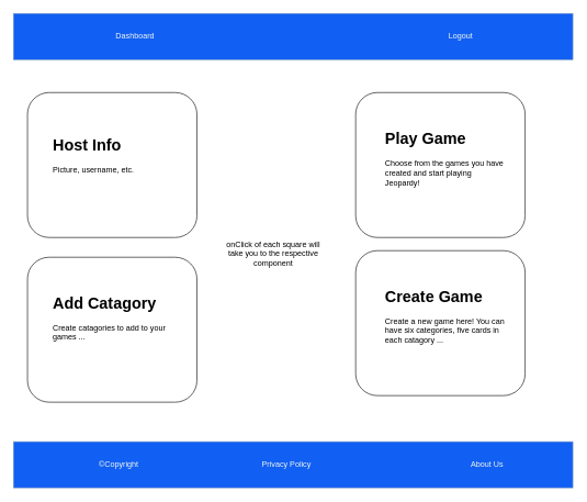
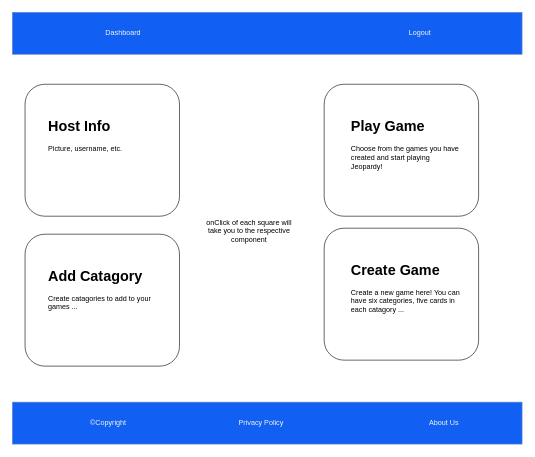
- <mxCell id="17" value="&lt;h1&gt;Host Info&lt;/h1&gt;&lt;p&gt;Picture, username, etc.&lt;/p&gt;" style="text;html=1;strokeColor=none;fillColor=none;spacing=5;spacingTop=-20;whiteSpace=wrap;overflow=hidden;rounded=0;" vertex="1" parent="1"><mxGeometry x="75" y="200" width="190" height="120" as="geometry" /></mxCell>
+ <mxCell id="17" value="&lt;h1&gt;Host Info&lt;/h1&gt;&lt;p&gt;Picture, username, etc.&lt;/p&gt;" style="text;html=1;strokeColor=none;fillColor=none;spacing=5;spacingTop=-20;whiteSpace=wrap;overflow=hidden;rounded=0;" vertex="1" parent="1"><mxGeometry x="75" y="190" width="190" height="120" as="geometry" /></mxCell>
